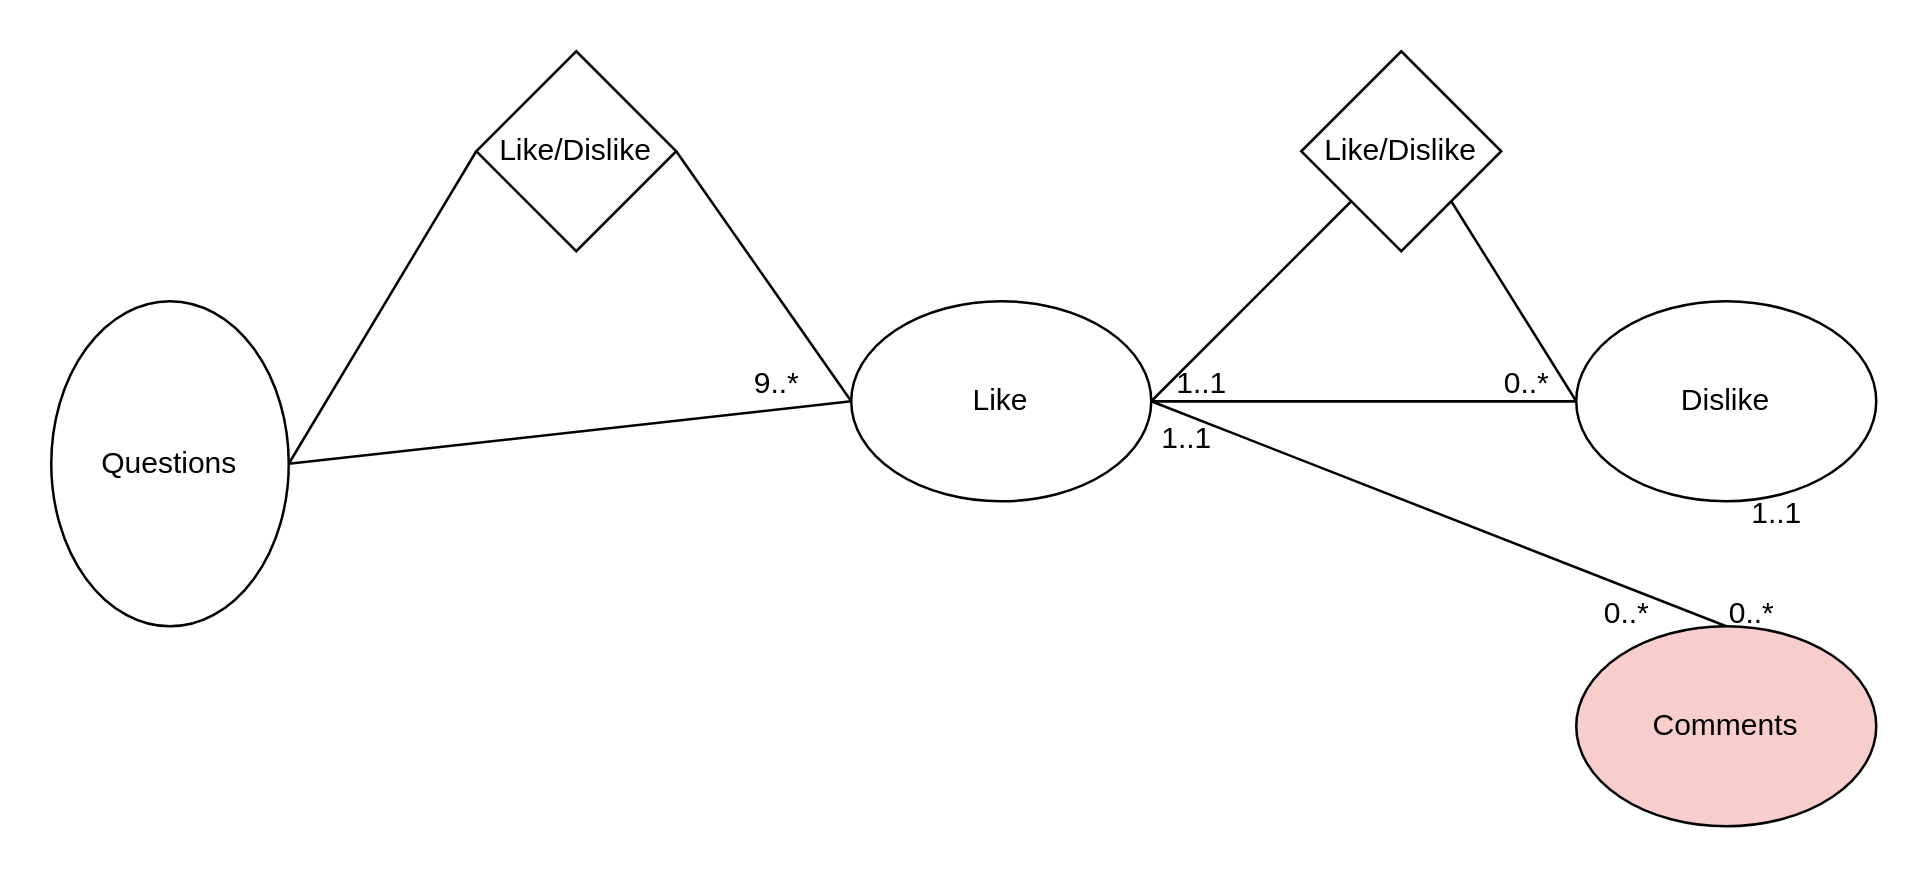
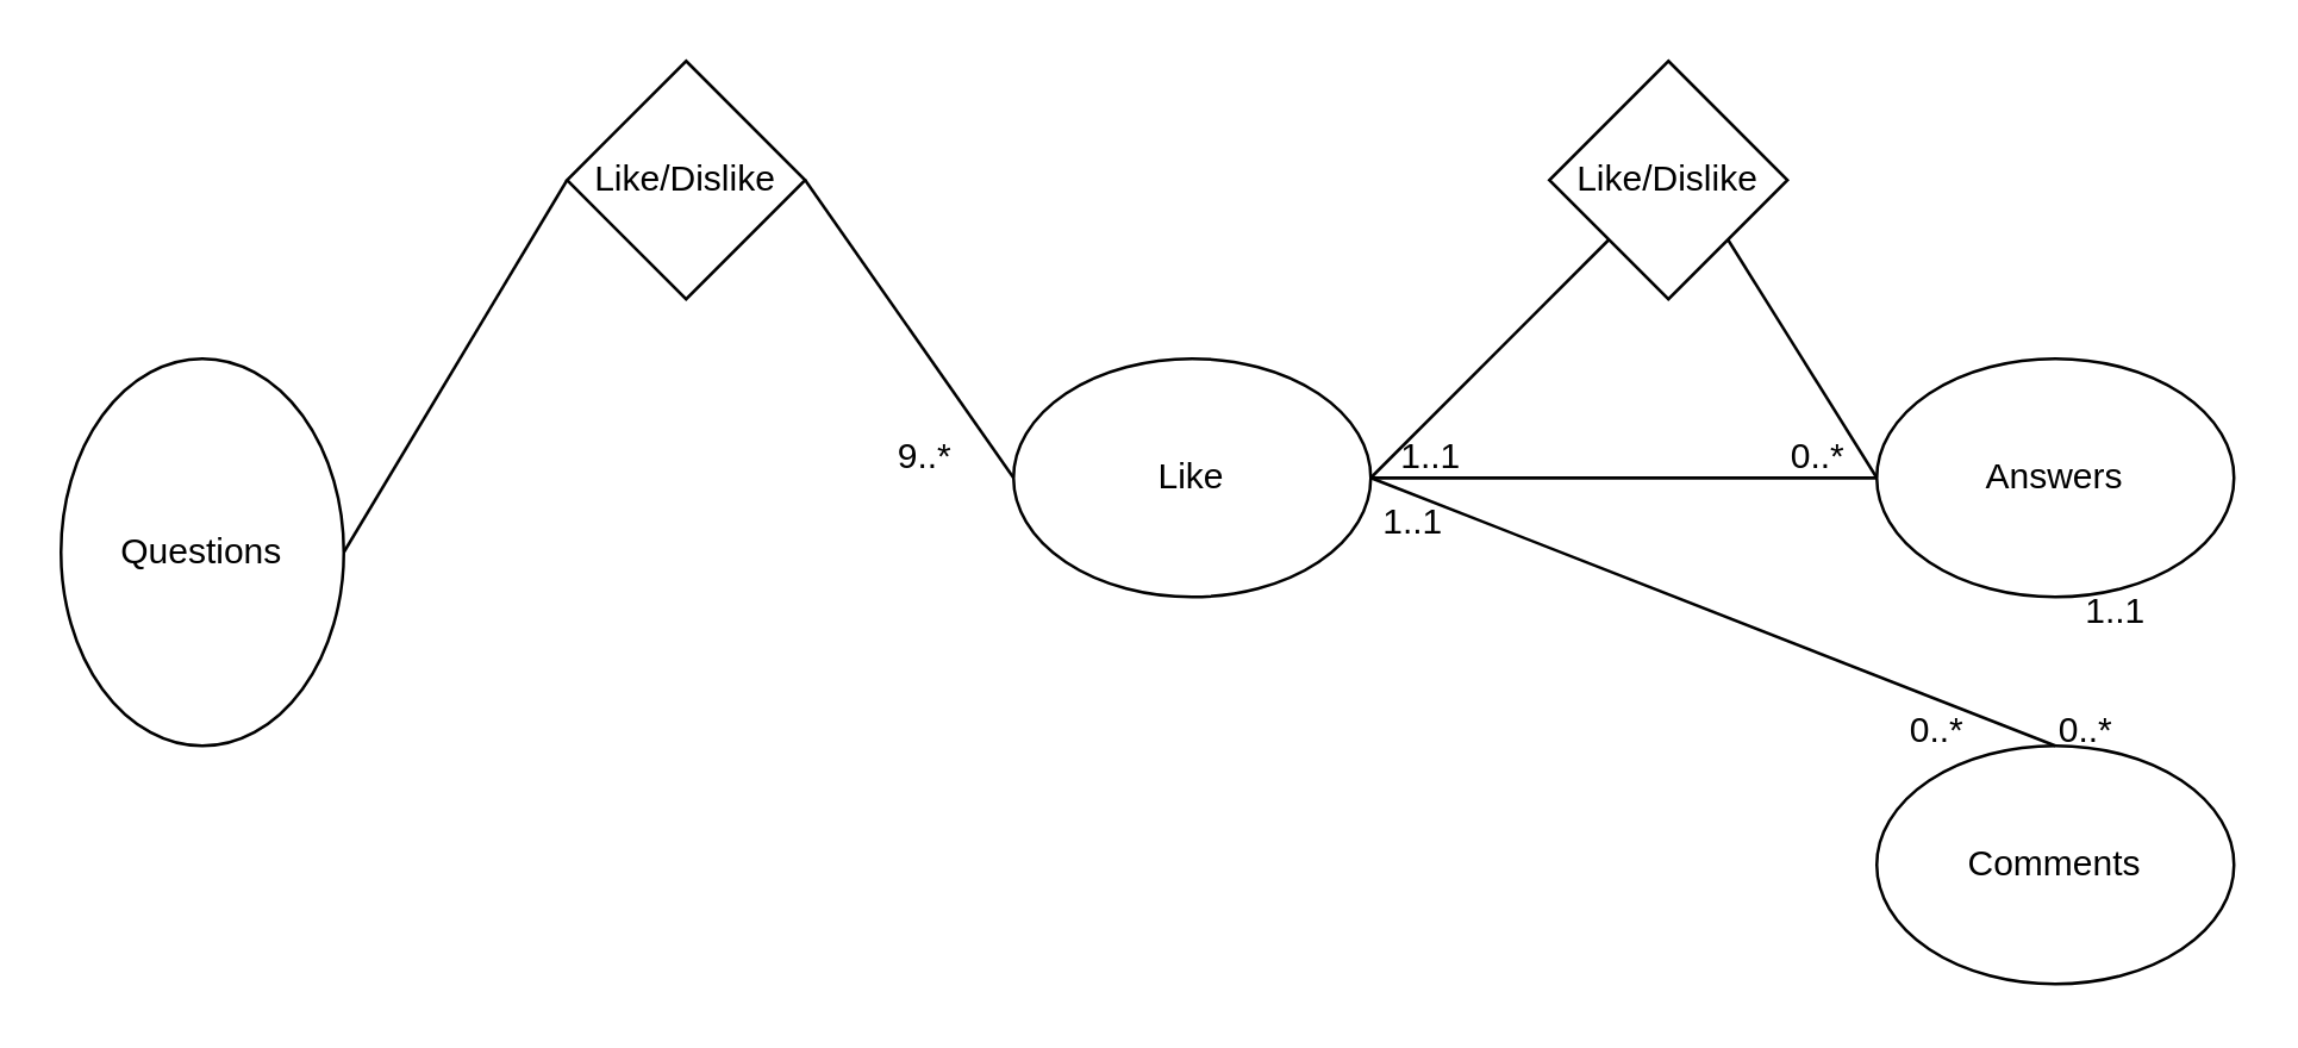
- <mxCell id="5" value="Dislike" style="ellipse;whiteSpace=wrap;html=1;" vertex="1" parent="1"><mxGeometry x="630" y="120" width="120" height="80" as="geometry" /></mxCell>
+ <mxCell id="5" value="Answers" style="ellipse;whiteSpace=wrap;html=1;" vertex="1" parent="1"><mxGeometry x="630" y="120" width="120" height="80" as="geometry" /></mxCell>
- <mxCell id="10" value="" style="endArrow=none;html=1;rounded=0;entryX=1;entryY=0.5;entryDx=0;entryDy=0;exitX=0;exitY=0.5;exitDx=0;exitDy=0;" edge="1" parent="1" source="2" target="4"><mxGeometry width="50" height="50" relative="1" as="geometry"><mxPoint x="300" y="170" as="sourcePoint" /><mxPoint x="350" y="170" as="targetPoint" /></mxGeometry></mxCell>
- <mxCell id="3" value="Comments" style="ellipse;whiteSpace=wrap;html=1;fillColor=#f8cecc;" vertex="1" parent="1"><mxGeometry x="630" y="250" width="120" height="80" as="geometry" /></mxCell>
+ <mxCell id="3" value="Comments" style="ellipse;whiteSpace=wrap;html=1;" vertex="1" parent="1"><mxGeometry x="630" y="250" width="120" height="80" as="geometry" /></mxCell>
